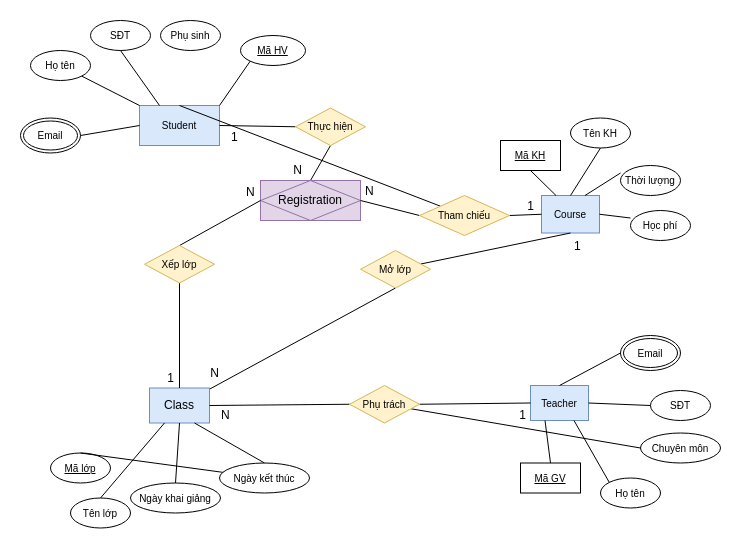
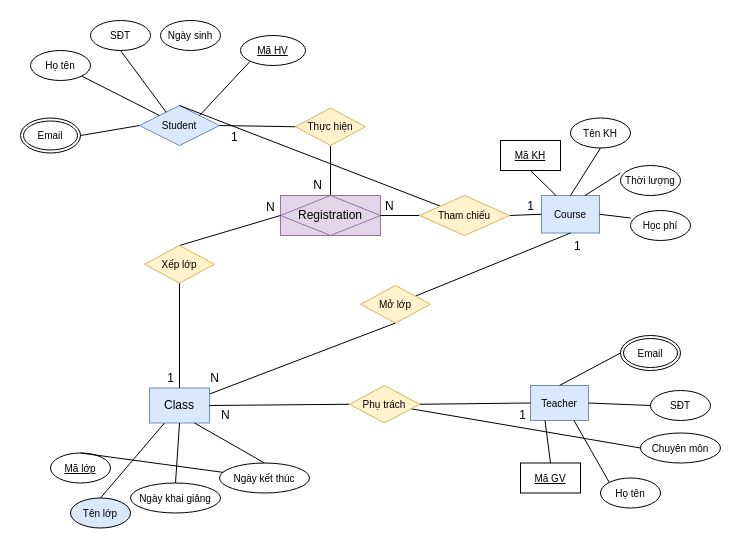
- <mxCell id="17" value="&lt;span style=&quot;font-size: 10px;&quot;&gt;Phụ sinh&lt;/span&gt;" style="ellipse;whiteSpace=wrap;html=1;align=center;" parent="1" vertex="1"><mxGeometry x="160" y="20" width="60" height="30" as="geometry" /></mxCell>
+ <mxCell id="17" value="&lt;span style=&quot;font-size: 10px;&quot;&gt;Ngày sinh&lt;/span&gt;" style="ellipse;whiteSpace=wrap;html=1;align=center;" parent="1" vertex="1"><mxGeometry x="160" y="20" width="60" height="30" as="geometry" /></mxCell>
- <mxCell id="2" value="&lt;font style=&quot;font-size: 10px;&quot;&gt;Student&lt;/font&gt;" style="whiteSpace=wrap;html=1;align=center;fillColor=#dae8fc;strokeColor=#6c8ebf;" parent="1" vertex="1"><mxGeometry x="139" y="105" width="80" height="40" as="geometry" /></mxCell>
+ <mxCell id="2" value="&lt;font style=&quot;font-size: 10px;&quot;&gt;Student&lt;/font&gt;" style="rhombus;whiteSpace=wrap;html=1;align=center;fillColor=#dae8fc;strokeColor=#6c8ebf;" parent="1" vertex="1"><mxGeometry x="139" y="105" width="80" height="40" as="geometry" /></mxCell>
- <mxCell id="13" value="Registration" style="shape=associativeEntity;whiteSpace=wrap;html=1;align=center;fillColor=#e1d5e7;strokeColor=#9673a6;" parent="1" vertex="1"><mxGeometry x="260" y="180" width="100" height="40" as="geometry" /></mxCell>
+ <mxCell id="13" value="Registration" style="shape=associativeEntity;whiteSpace=wrap;html=1;align=center;fillColor=#e1d5e7;strokeColor=#9673a6;" parent="1" vertex="1"><mxGeometry x="280" y="195" width="100" height="40" as="geometry" /></mxCell>
- <mxCell id="67" value="&lt;span style=&quot;font-size: 10px;&quot;&gt;Mở lớp&lt;/span&gt;" style="shape=rhombus;perimeter=rhombusPerimeter;whiteSpace=wrap;html=1;align=center;fillColor=#fff2cc;strokeColor=#d6b656;" parent="1" vertex="1"><mxGeometry x="360" y="250" width="70" height="37.5" as="geometry" /></mxCell>
+ <mxCell id="67" value="&lt;span style=&quot;font-size: 10px;&quot;&gt;Mở lớp&lt;/span&gt;" style="shape=rhombus;perimeter=rhombusPerimeter;whiteSpace=wrap;html=1;align=center;fillColor=#fff2cc;strokeColor=#d6b656;" parent="1" vertex="1"><mxGeometry x="360" y="285" width="70" height="37.5" as="geometry" /></mxCell>
- <mxCell id="44" value="&lt;span style=&quot;font-size: 10px;&quot;&gt;Tên lớp&lt;/span&gt;" style="ellipse;whiteSpace=wrap;html=1;align=center;" parent="1" vertex="1"><mxGeometry x="70" y="497.5" width="60" height="30" as="geometry" /></mxCell>
+ <mxCell id="44" value="&lt;span style=&quot;font-size: 10px;&quot;&gt;Tên lớp&lt;/span&gt;" style="ellipse;whiteSpace=wrap;html=1;align=center;fillColor=#dae8fc;" parent="1" vertex="1"><mxGeometry x="70" y="497.5" width="60" height="30" as="geometry" /></mxCell>
